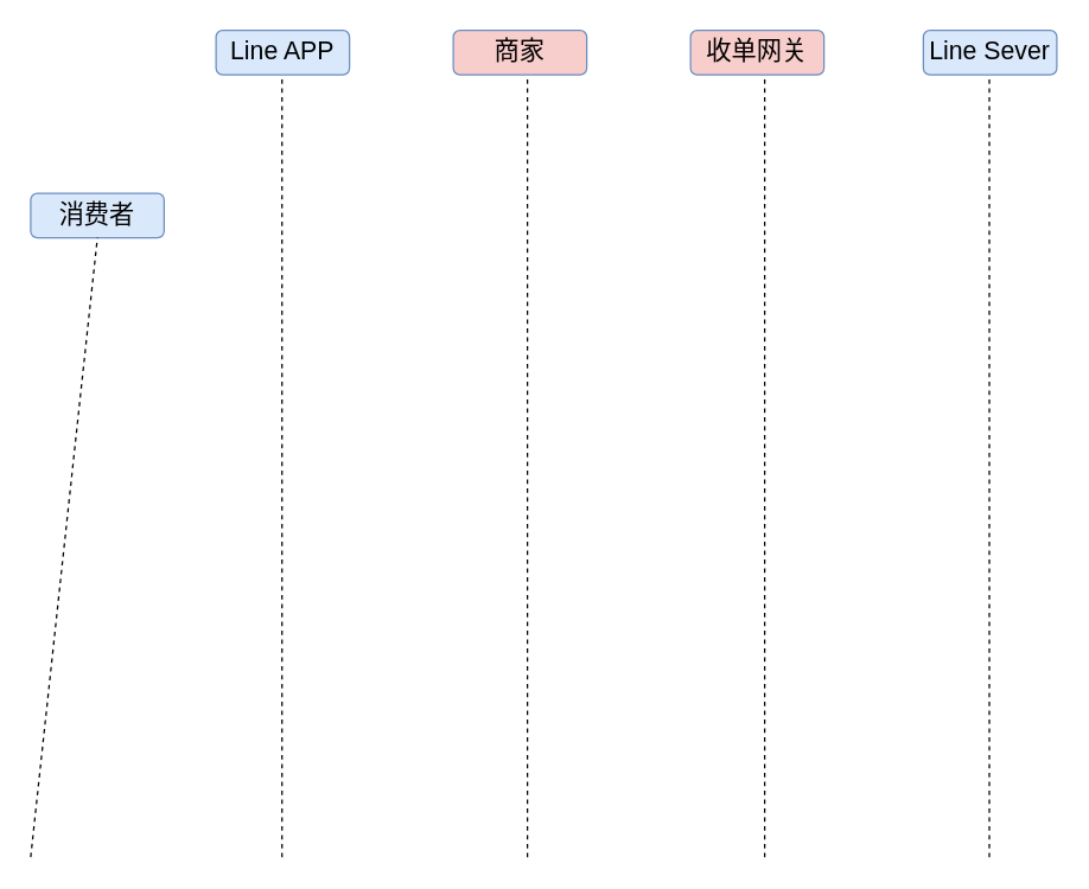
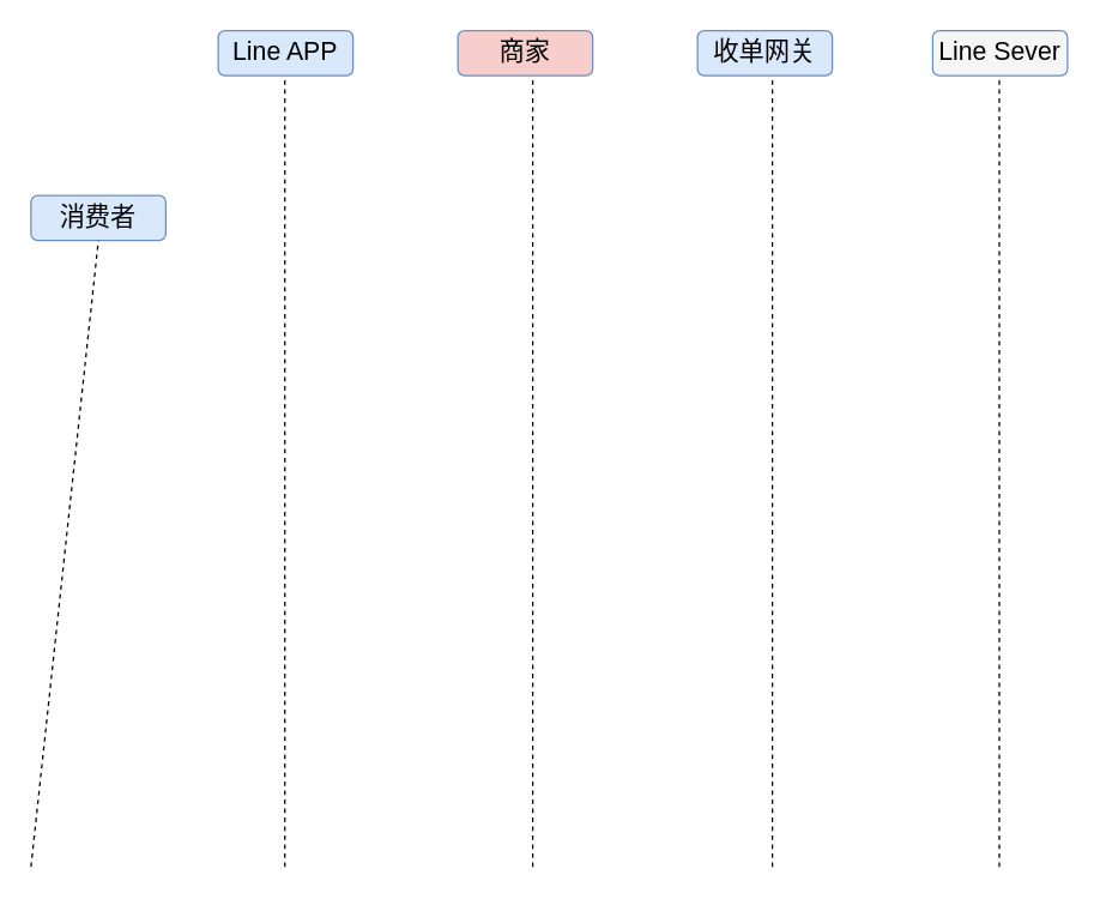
- <mxCell id="5" value="收单网关" style="rounded=1;whiteSpace=wrap;html=1;fillColor=#f8cecc;strokeColor=#6c8ebf;fontSize=17;" vertex="1" parent="1"><mxGeometry x="465" y="20" width="90" height="30" as="geometry" /></mxCell>
+ <mxCell id="5" value="收单网关" style="rounded=1;whiteSpace=wrap;html=1;fillColor=#dae8fc;strokeColor=#6c8ebf;fontSize=17;" vertex="1" parent="1"><mxGeometry x="465" y="20" width="90" height="30" as="geometry" /></mxCell>
- <mxCell id="6" value="Line Sever" style="rounded=1;whiteSpace=wrap;html=1;fillColor=#dae8fc;strokeColor=#6c8ebf;fontSize=17;" vertex="1" parent="1"><mxGeometry x="622" y="20" width="90" height="30" as="geometry" /></mxCell>
+ <mxCell id="6" value="Line Sever" style="rounded=1;whiteSpace=wrap;html=1;fillColor=#f5f5f5;strokeColor=#6c8ebf;fontSize=17;" vertex="1" parent="1"><mxGeometry x="622" y="20" width="90" height="30" as="geometry" /></mxCell>
